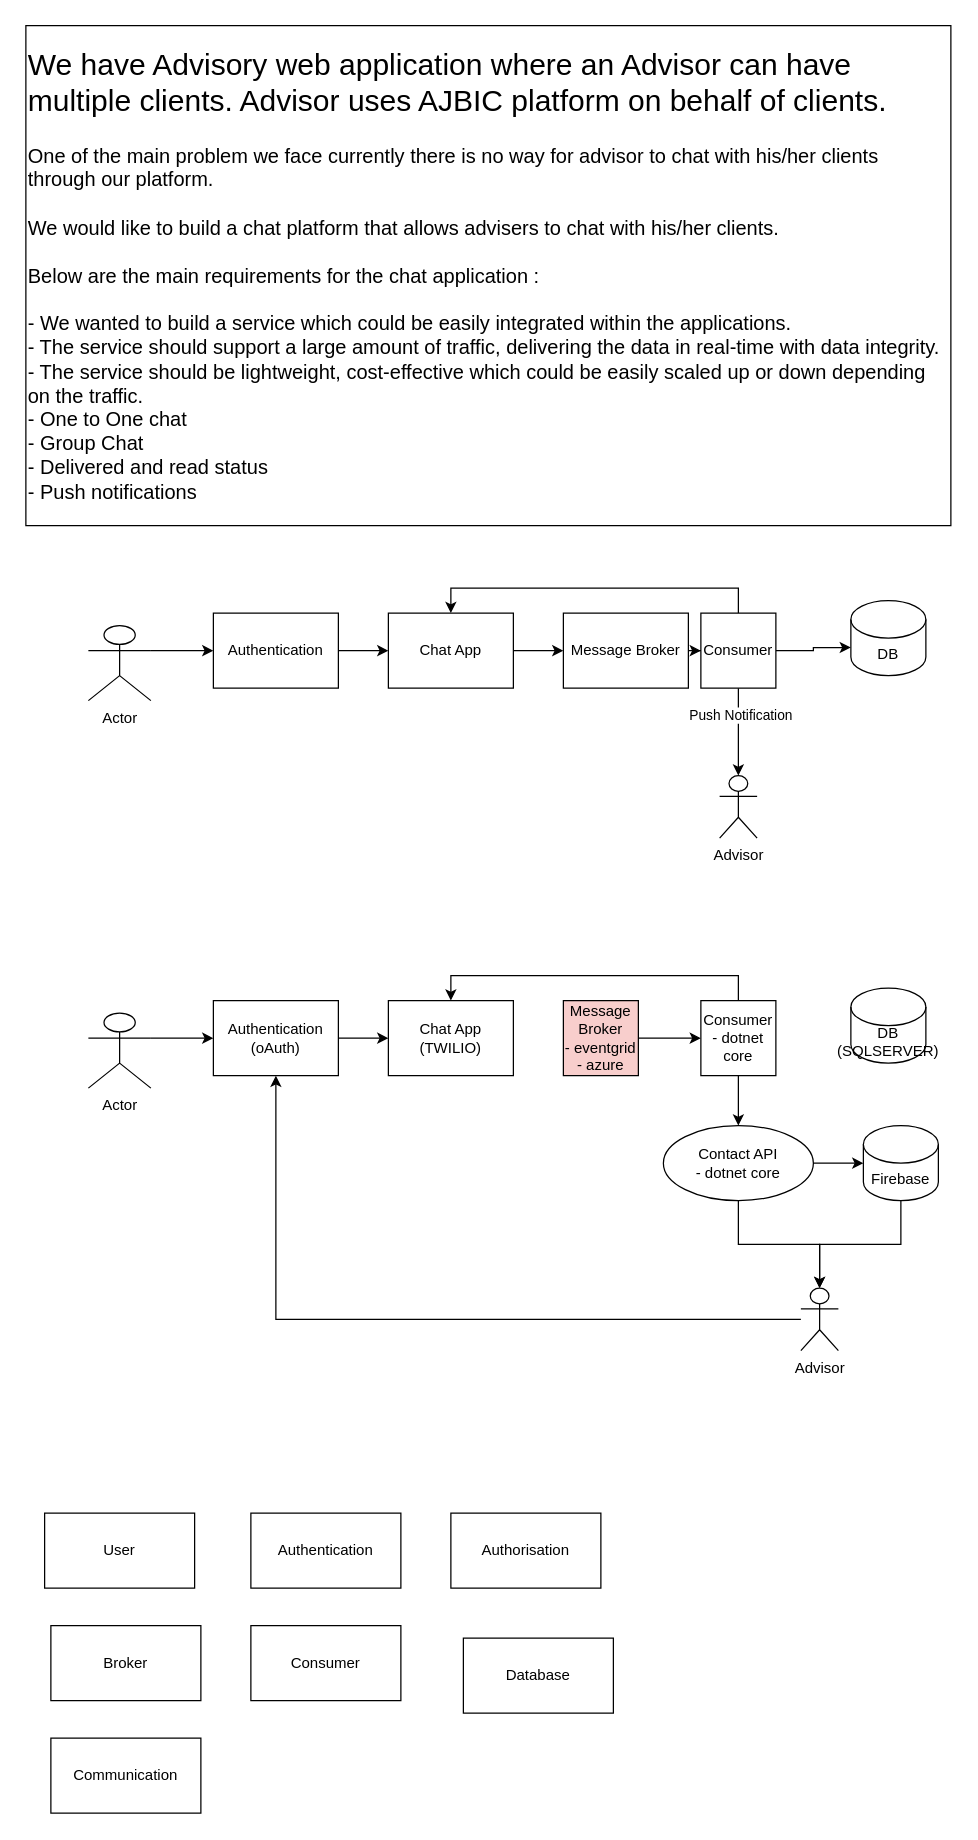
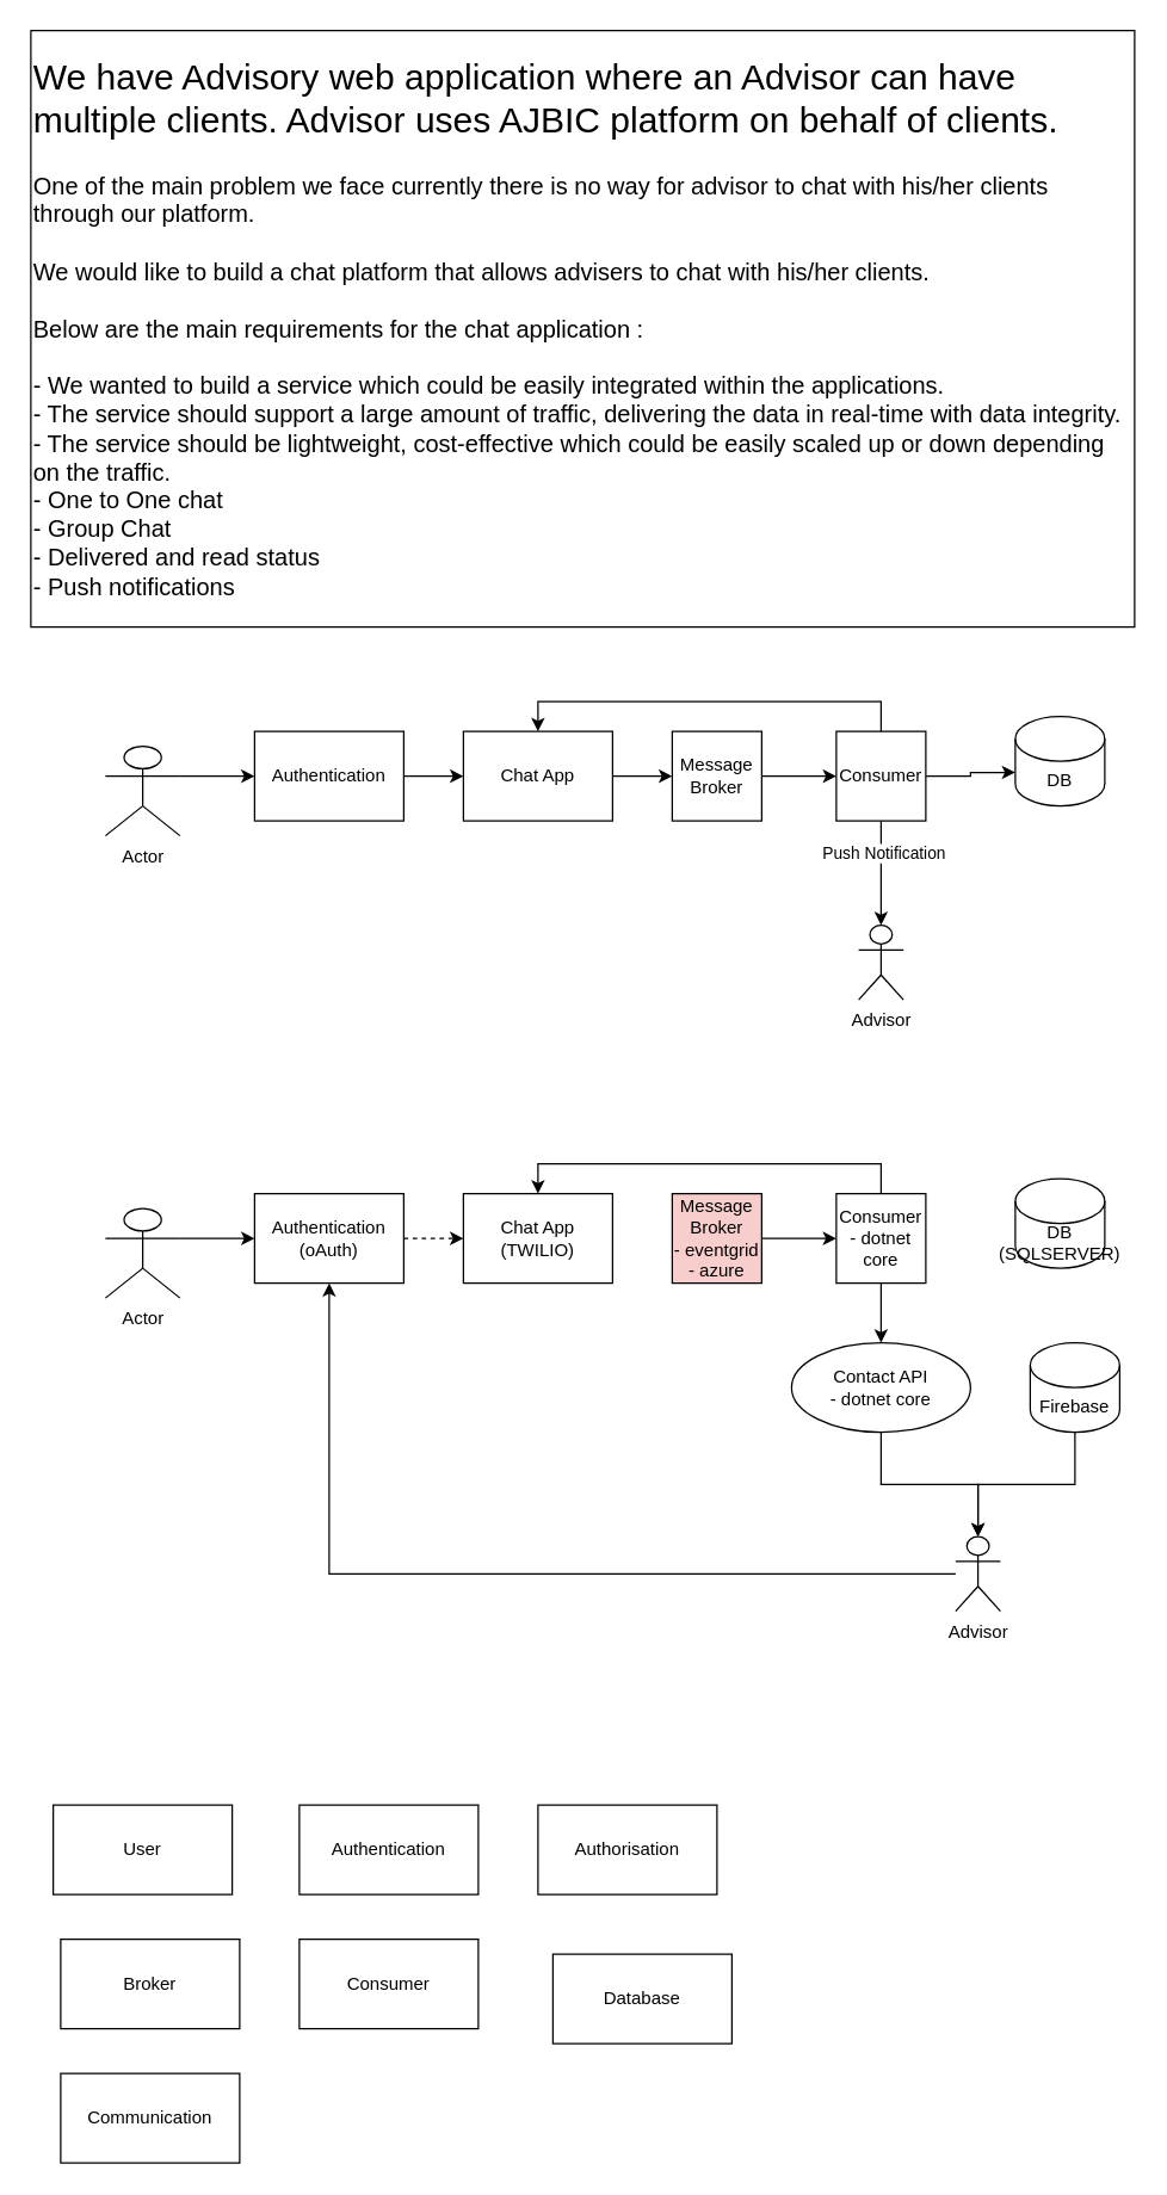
- <mxCell id="9" value="Message Broker" style="whiteSpace=wrap;html=1;aspect=fixed;" vertex="1" parent="1"><mxGeometry x="450" y="490" width="100" height="60" as="geometry" /></mxCell>
+ <mxCell id="9" value="Message Broker" style="whiteSpace=wrap;html=1;aspect=fixed;" vertex="1" parent="1"><mxGeometry x="450" y="490" width="60" height="60" as="geometry" /></mxCell>
- <mxCell id="18" style="edgeStyle=orthogonalEdgeStyle;rounded=0;orthogonalLoop=1;jettySize=auto;html=1;exitX=1;exitY=0.5;exitDx=0;exitDy=0;entryX=0;entryY=0.5;entryDx=0;entryDy=0;" edge="1" parent="1" source="19" target="21"><mxGeometry relative="1" as="geometry" /></mxCell>
+ <mxCell id="18" style="edgeStyle=orthogonalEdgeStyle;rounded=0;orthogonalLoop=1;jettySize=auto;html=1;exitX=1;exitY=0.5;exitDx=0;exitDy=0;entryX=0;entryY=0.5;entryDx=0;entryDy=0;dashed=1;" edge="1" parent="1" source="19" target="21"><mxGeometry relative="1" as="geometry" /></mxCell>
- <mxCell id="32" style="edgeStyle=orthogonalEdgeStyle;rounded=0;orthogonalLoop=1;jettySize=auto;html=1;entryX=0;entryY=0.5;entryDx=0;entryDy=0;entryPerimeter=0;" edge="1" parent="1" source="33" target="35"><mxGeometry relative="1" as="geometry" /></mxCell>
